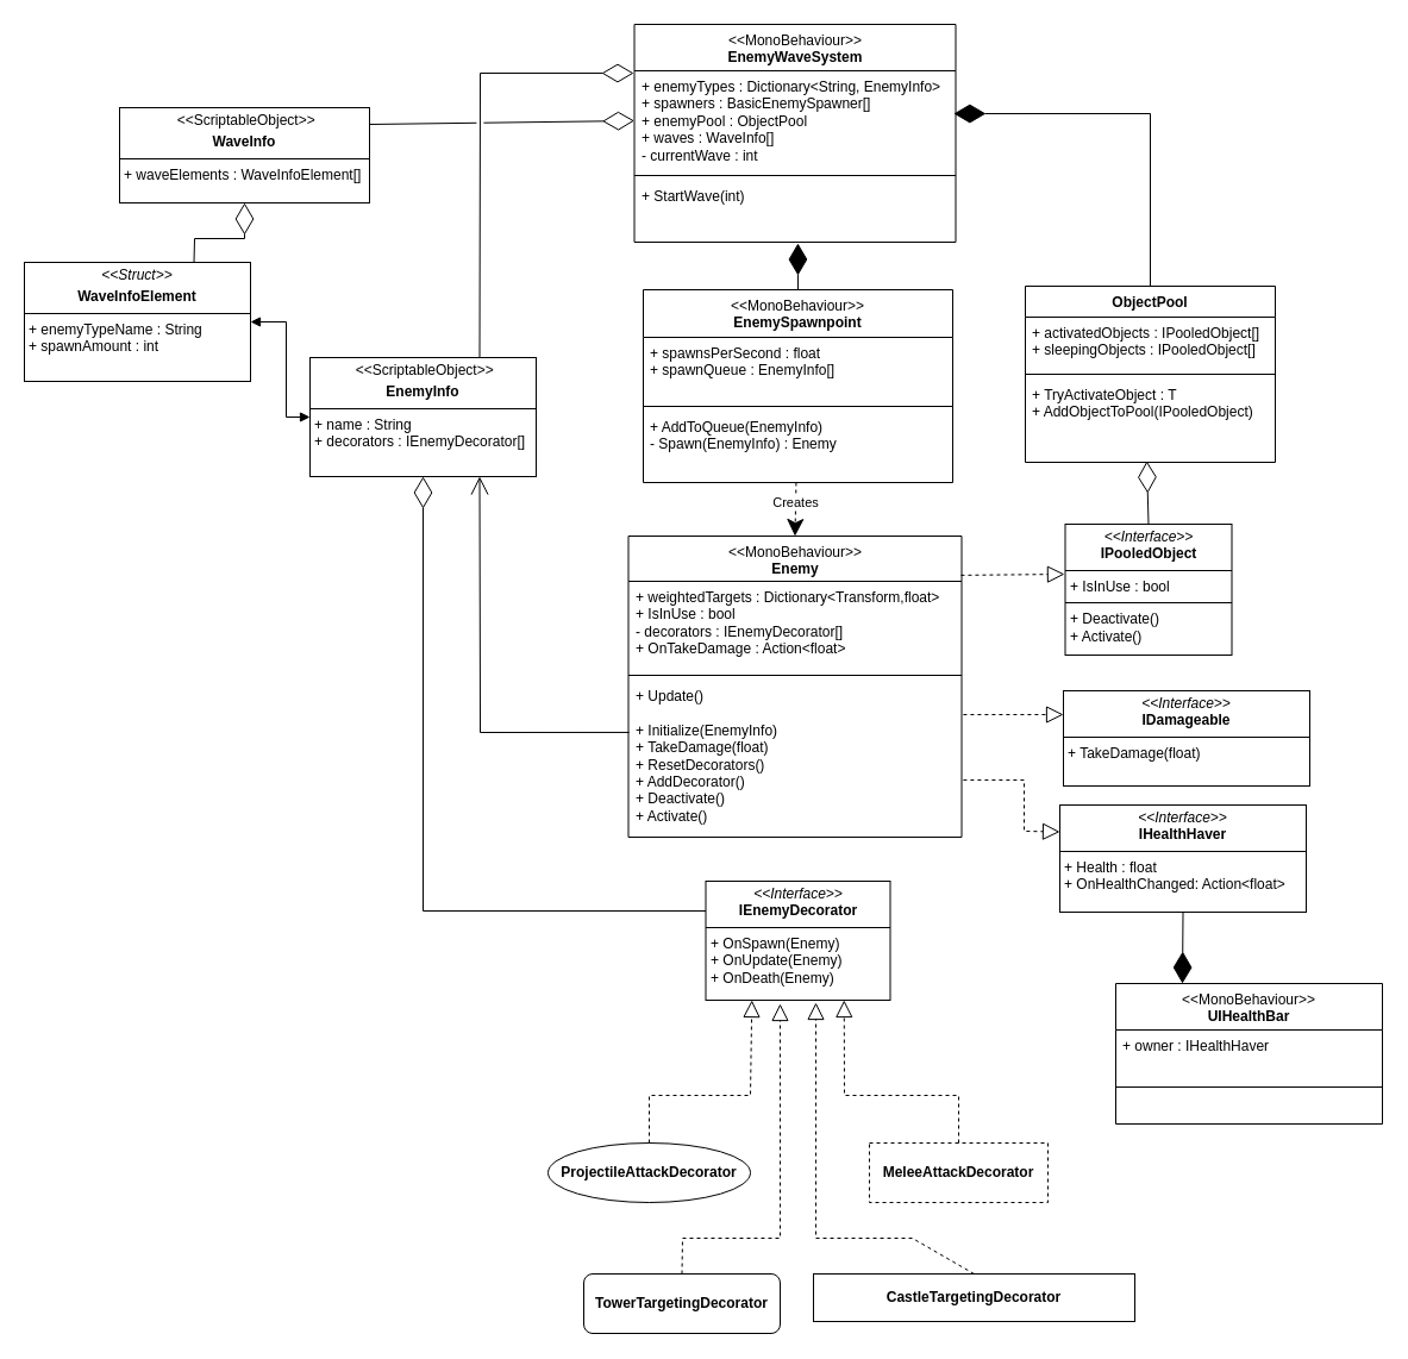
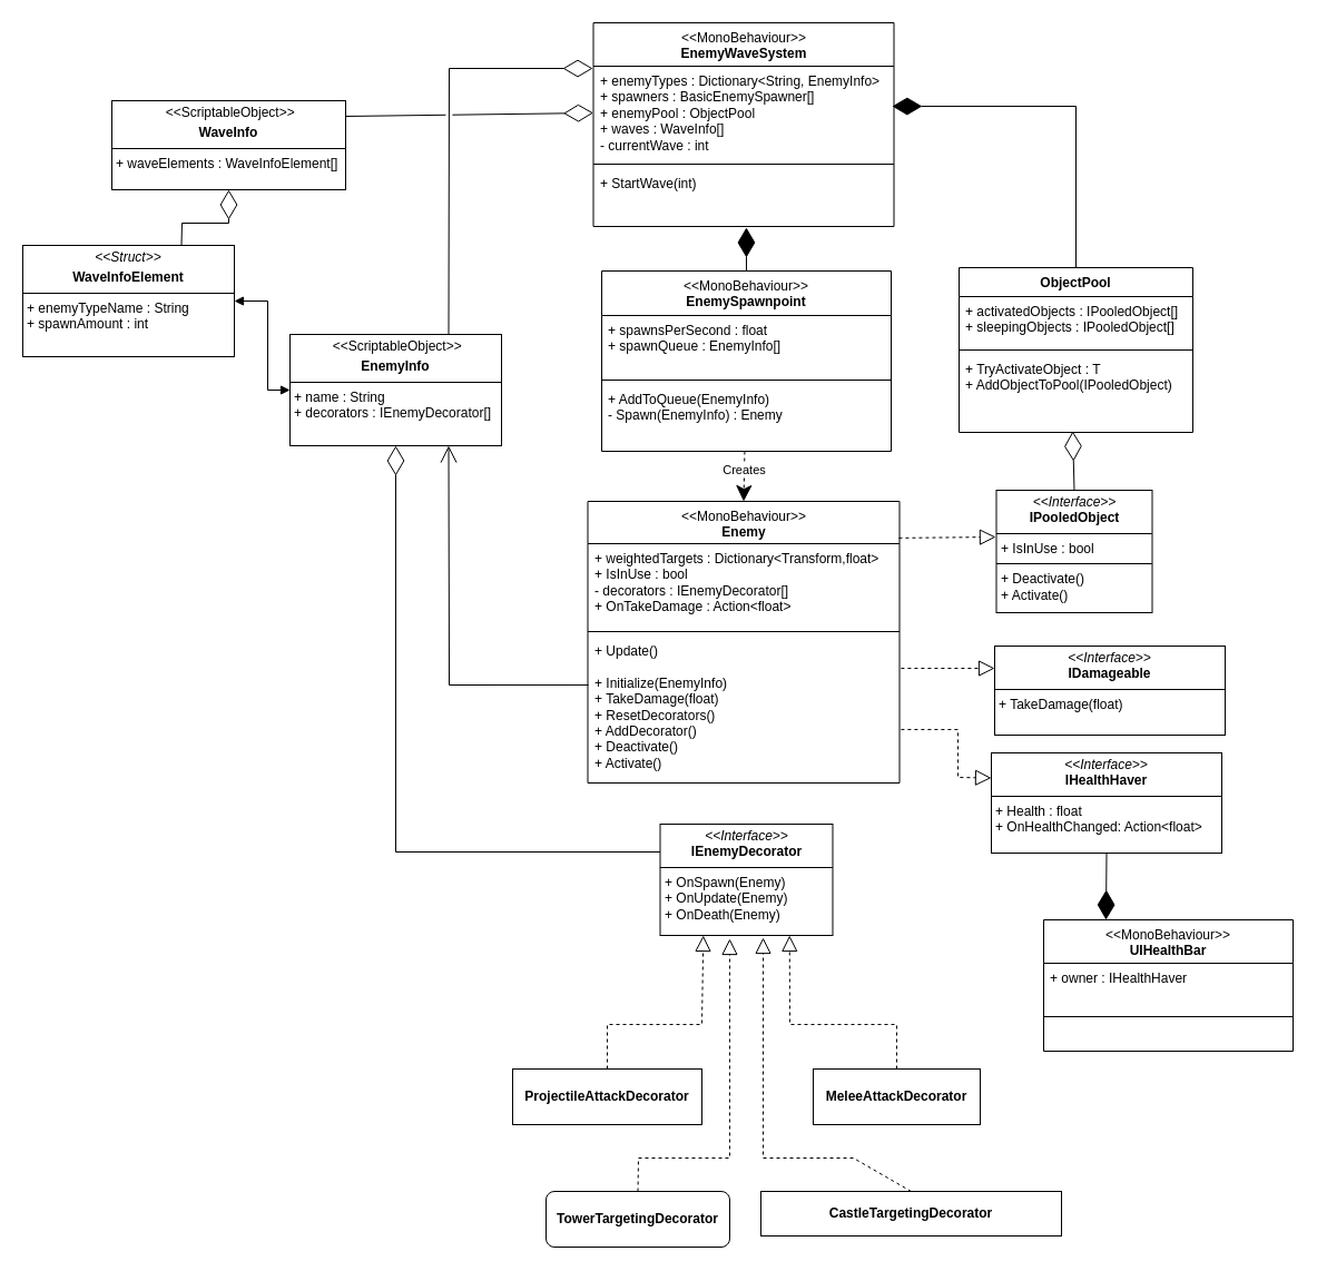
- <mxCell id="14" value="&lt;b&gt;ProjectileAttackDecorator&lt;/b&gt;" style="ellipse;html=1;whiteSpace=wrap;" parent="1" vertex="1"><mxGeometry x="460" y="960" width="170" height="50" as="geometry" /></mxCell>
+ <mxCell id="14" value="&lt;b&gt;ProjectileAttackDecorator&lt;/b&gt;" style="html=1;whiteSpace=wrap;" parent="1" vertex="1"><mxGeometry x="460" y="960" width="170" height="50" as="geometry" /></mxCell>
- <mxCell id="13" value="&lt;b&gt;MeleeAttackDecorator&lt;/b&gt;" style="html=1;whiteSpace=wrap;dashed=1;" parent="1" vertex="1"><mxGeometry x="730" y="960" width="150" height="50" as="geometry" /></mxCell>
+ <mxCell id="13" value="&lt;b&gt;MeleeAttackDecorator&lt;/b&gt;" style="html=1;whiteSpace=wrap;" parent="1" vertex="1"><mxGeometry x="730" y="960" width="150" height="50" as="geometry" /></mxCell>
